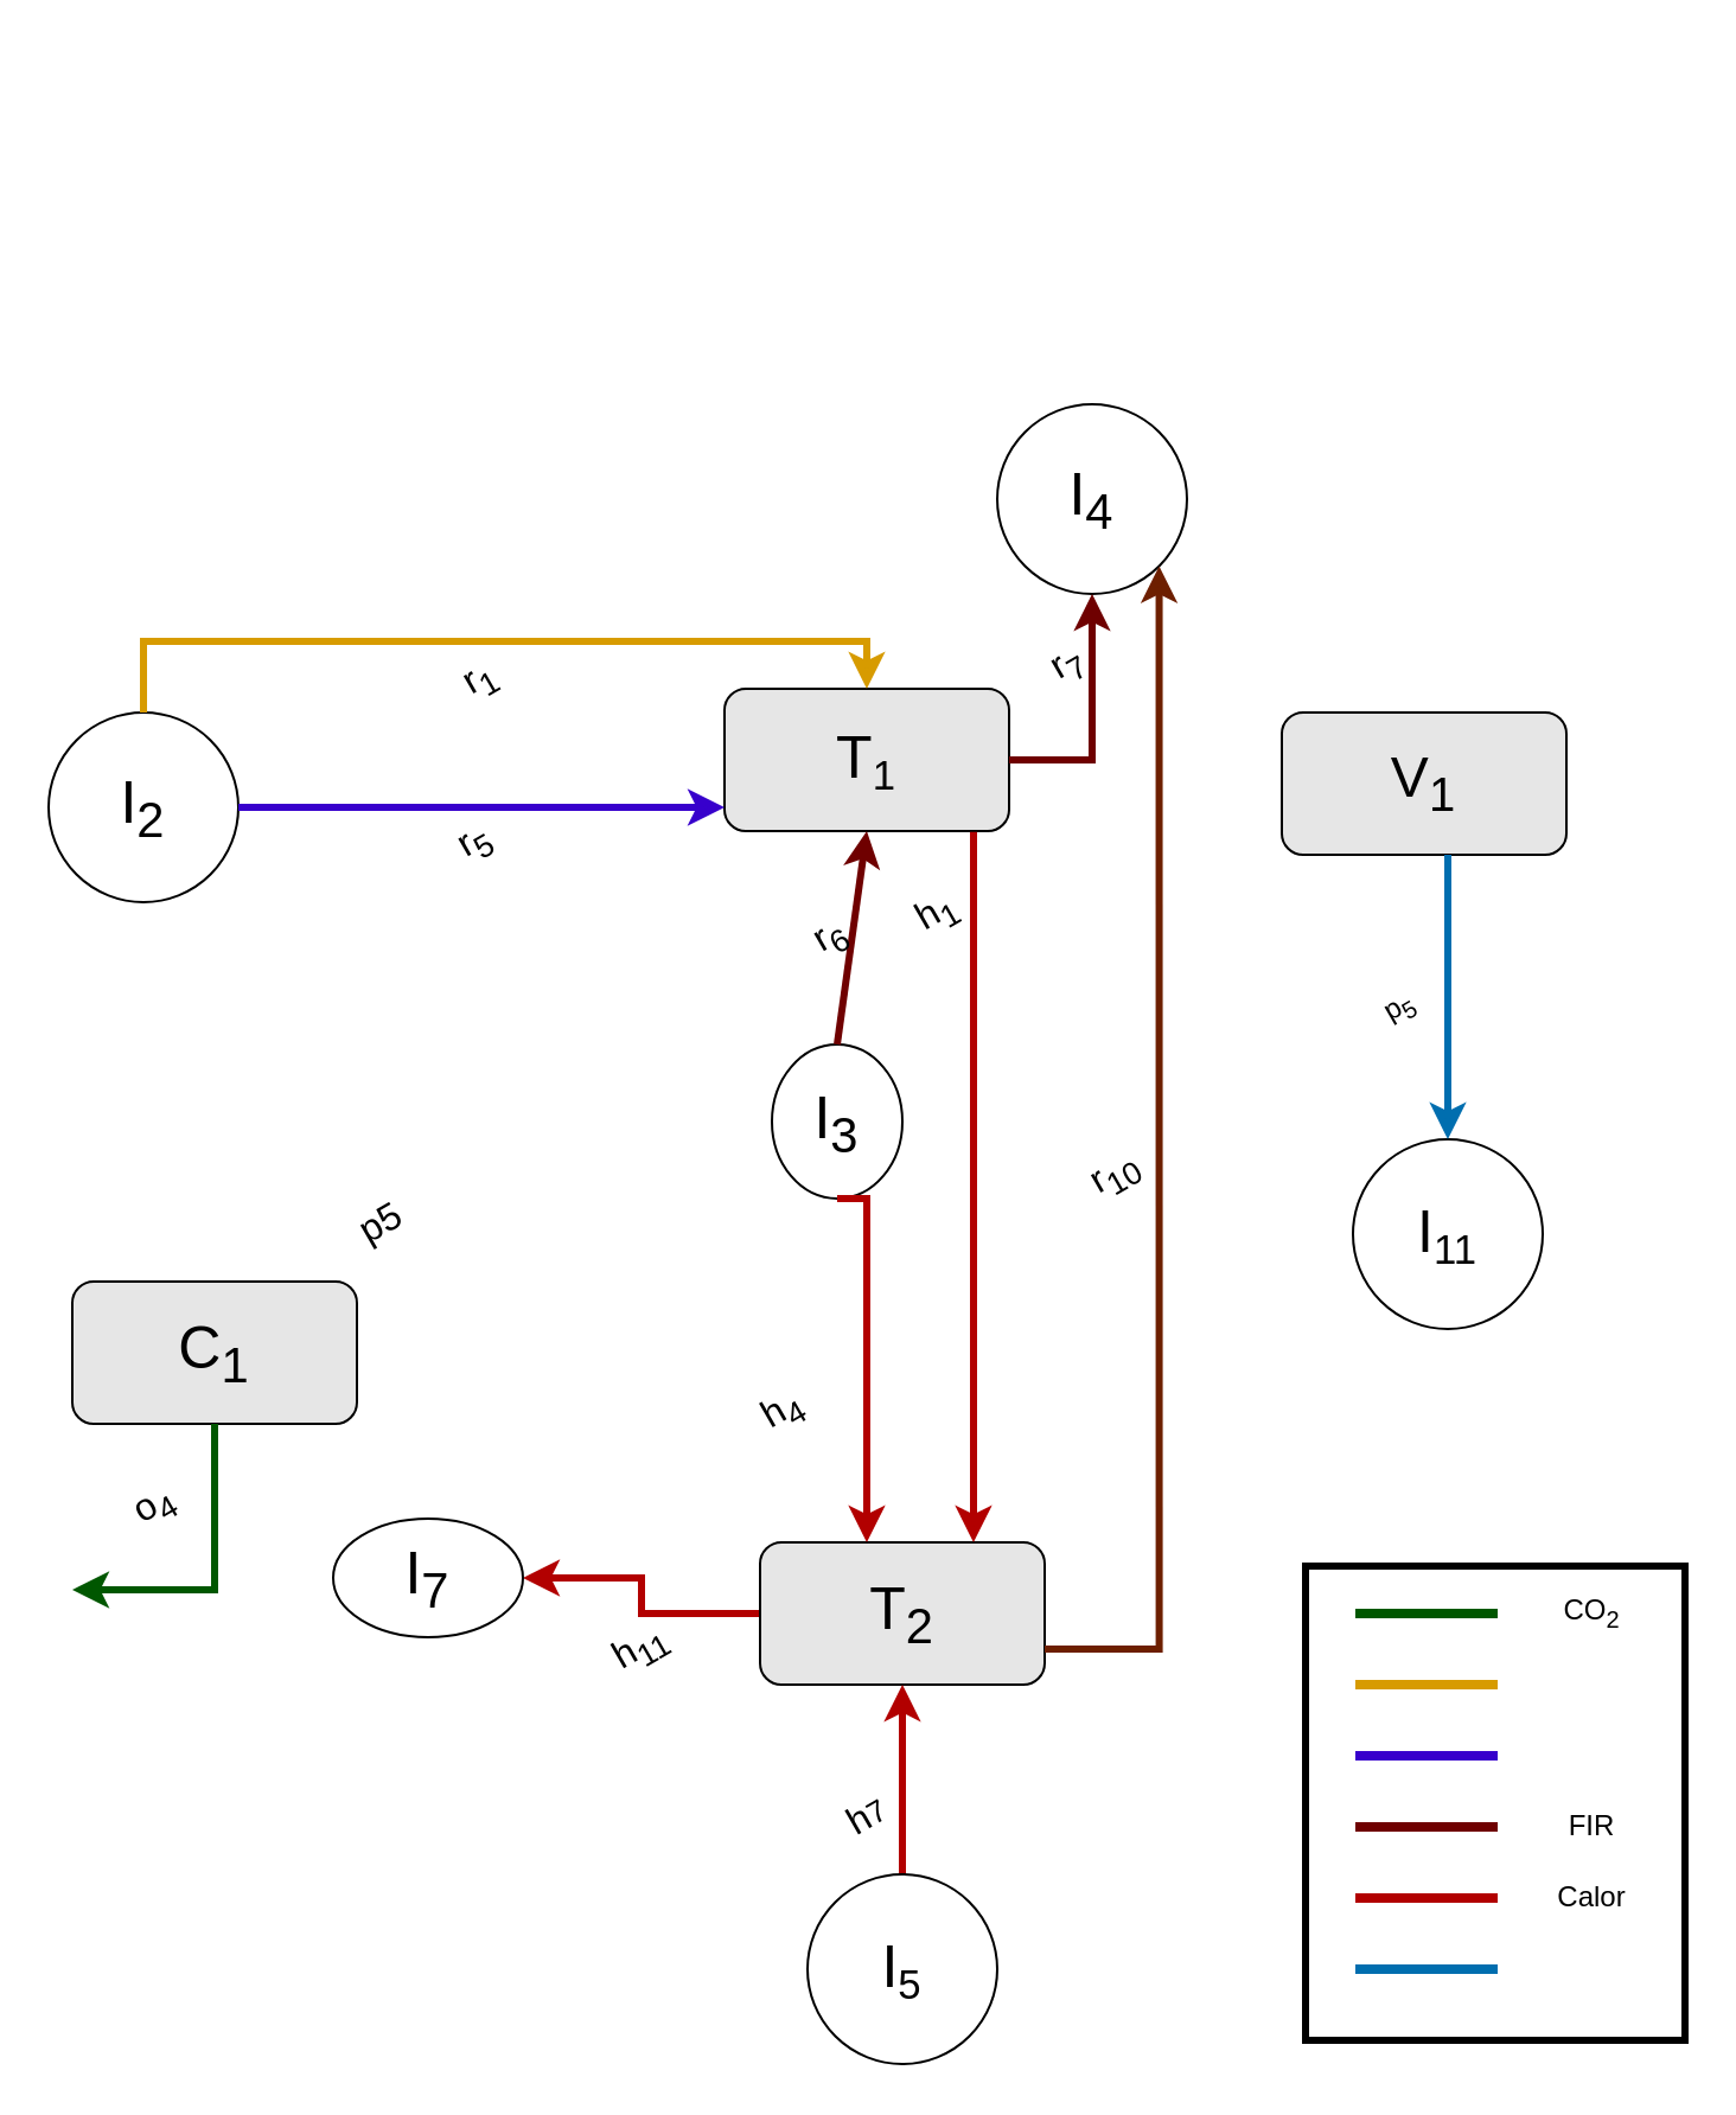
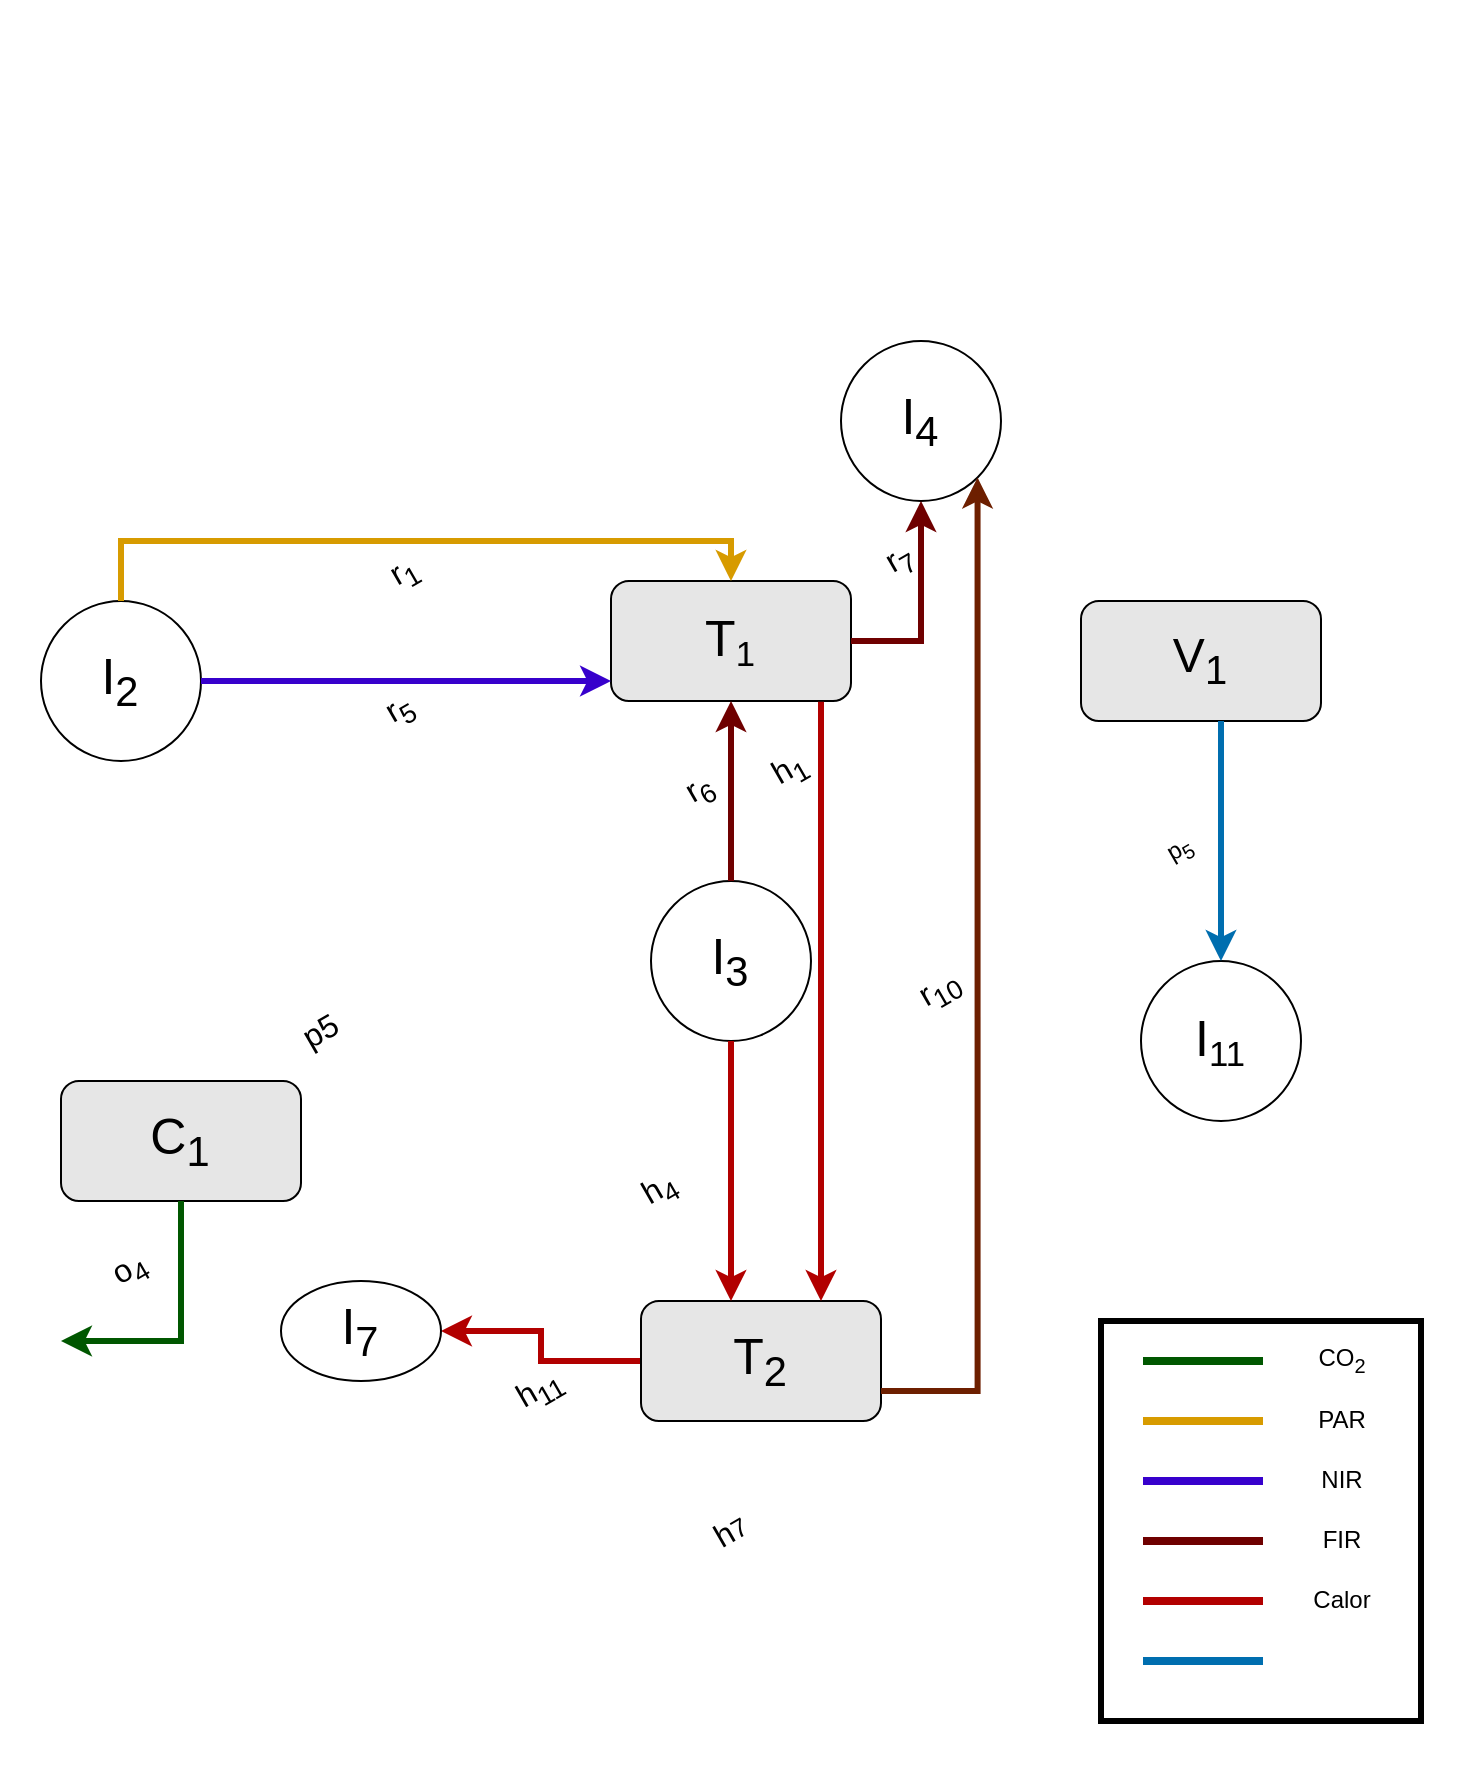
- <mxCell id="12" value="I&lt;sub&gt;3&lt;/sub&gt;" style="ellipse;whiteSpace=wrap;html=1;aspect=fixed;fontSize=25;" parent="1" vertex="1"><mxGeometry x="325" y="440" width="55" height="65" as="geometry" /></mxCell>
+ <mxCell id="12" value="I&lt;sub&gt;3&lt;/sub&gt;" style="ellipse;whiteSpace=wrap;html=1;aspect=fixed;fontSize=25;" parent="1" vertex="1"><mxGeometry x="325" y="440" width="80" height="80" as="geometry" /></mxCell>
+ <mxCell id="39" value="PAR" style="text;html=1;strokeColor=none;fillColor=none;align=center;verticalAlign=middle;whiteSpace=wrap;rounded=0;shadow=0;glass=0;sketch=0;" parent="1" vertex="1"><mxGeometry x="641" y="695" width="60" height="30" as="geometry" /></mxCell>
+ <mxCell id="41" value="NIR" style="text;html=1;strokeColor=none;fillColor=none;align=center;verticalAlign=middle;whiteSpace=wrap;rounded=0;shadow=0;glass=0;sketch=0;" parent="1" vertex="1"><mxGeometry x="641" y="725" width="60" height="30" as="geometry" /></mxCell>
- <mxCell id="8" style="edgeStyle=orthogonalEdgeStyle;rounded=0;orthogonalLoop=1;jettySize=auto;html=1;exitX=0.5;exitY=0;exitDx=0;exitDy=0;entryX=0.5;entryY=1;entryDx=0;entryDy=0;fillColor=#e51400;strokeColor=#B20000;strokeWidth=3;" parent="1" source="9" target="5" edge="1"><mxGeometry relative="1" as="geometry" /></mxCell>
- <mxCell id="9" value="I&lt;span style=&quot;font-size: 20.833px&quot;&gt;&lt;sub&gt;5&lt;/sub&gt;&lt;/span&gt;" style="ellipse;whiteSpace=wrap;html=1;aspect=fixed;fontSize=25;" parent="1" vertex="1"><mxGeometry x="340" y="790" width="80" height="80" as="geometry" /></mxCell>
